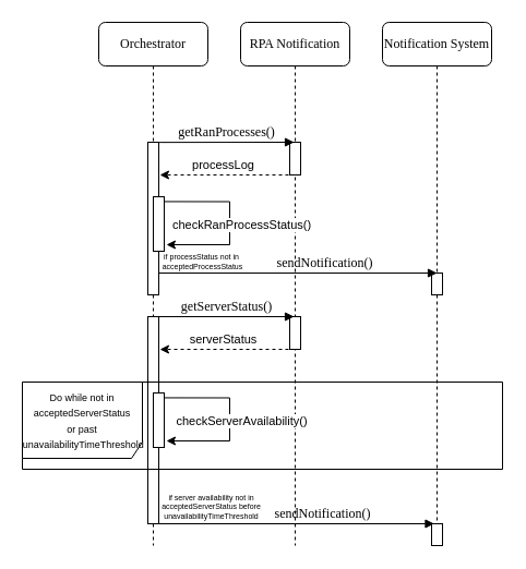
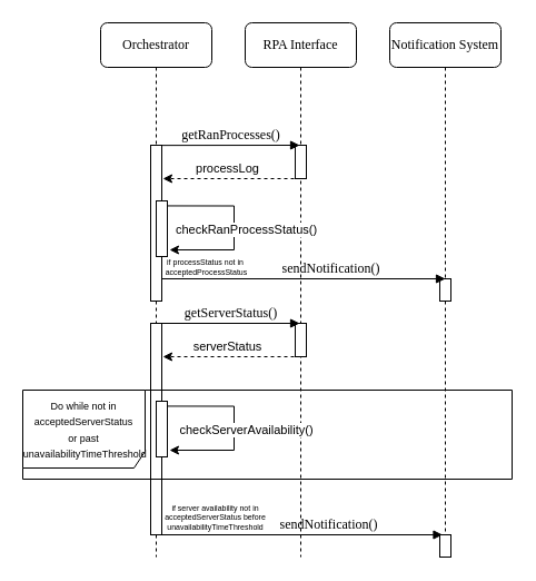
- <mxCell id="2" value="RPA Notification" style="shape=umlLifeline;perimeter=lifelinePerimeter;whiteSpace=wrap;html=1;container=1;collapsible=0;recursiveResize=0;outlineConnect=0;rounded=1;shadow=0;comic=0;labelBackgroundColor=none;strokeWidth=1;fontFamily=Verdana;fontSize=12;align=center;" parent="1" vertex="1"><mxGeometry x="220" y="20" width="100" height="480" as="geometry" /></mxCell>
+ <mxCell id="2" value="RPA Interface" style="shape=umlLifeline;perimeter=lifelinePerimeter;whiteSpace=wrap;html=1;container=1;collapsible=0;recursiveResize=0;outlineConnect=0;rounded=1;shadow=0;comic=0;labelBackgroundColor=none;strokeWidth=1;fontFamily=Verdana;fontSize=12;align=center;" parent="1" vertex="1"><mxGeometry x="220" y="20" width="100" height="480" as="geometry" /></mxCell>
